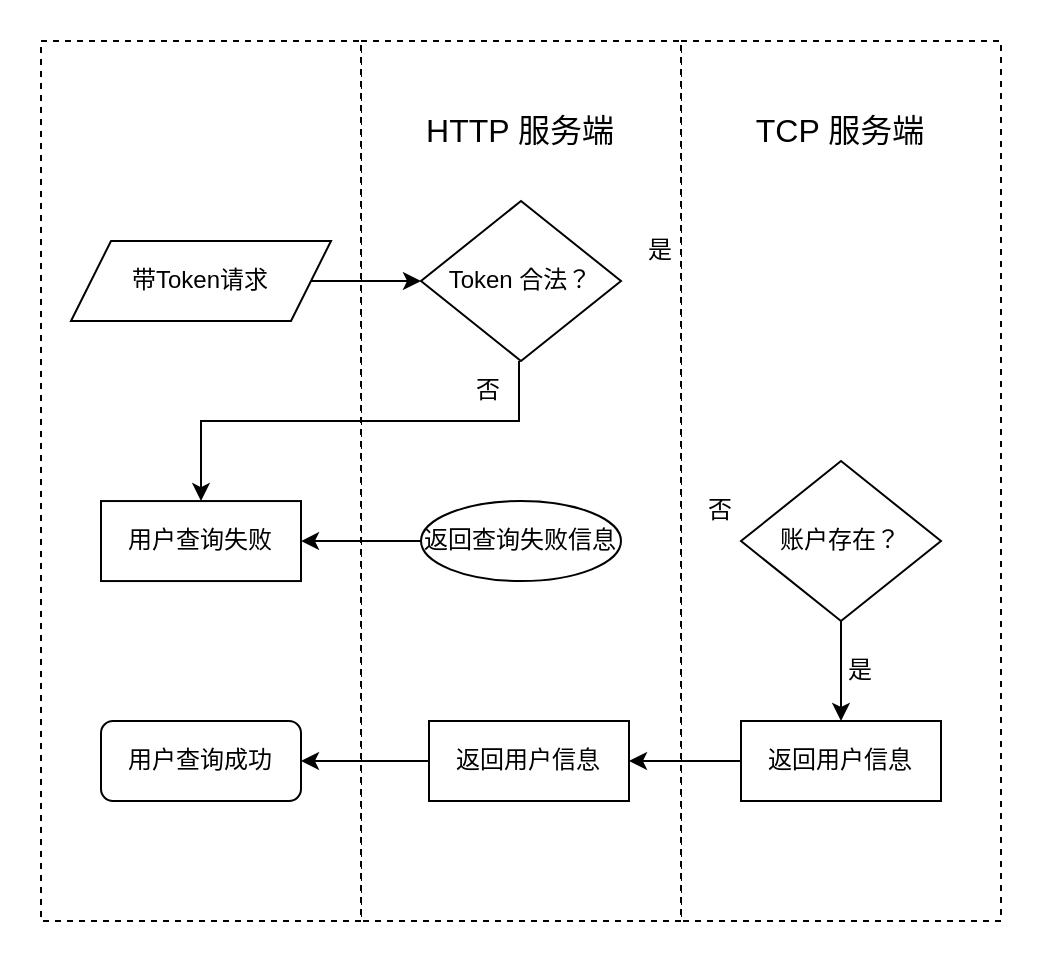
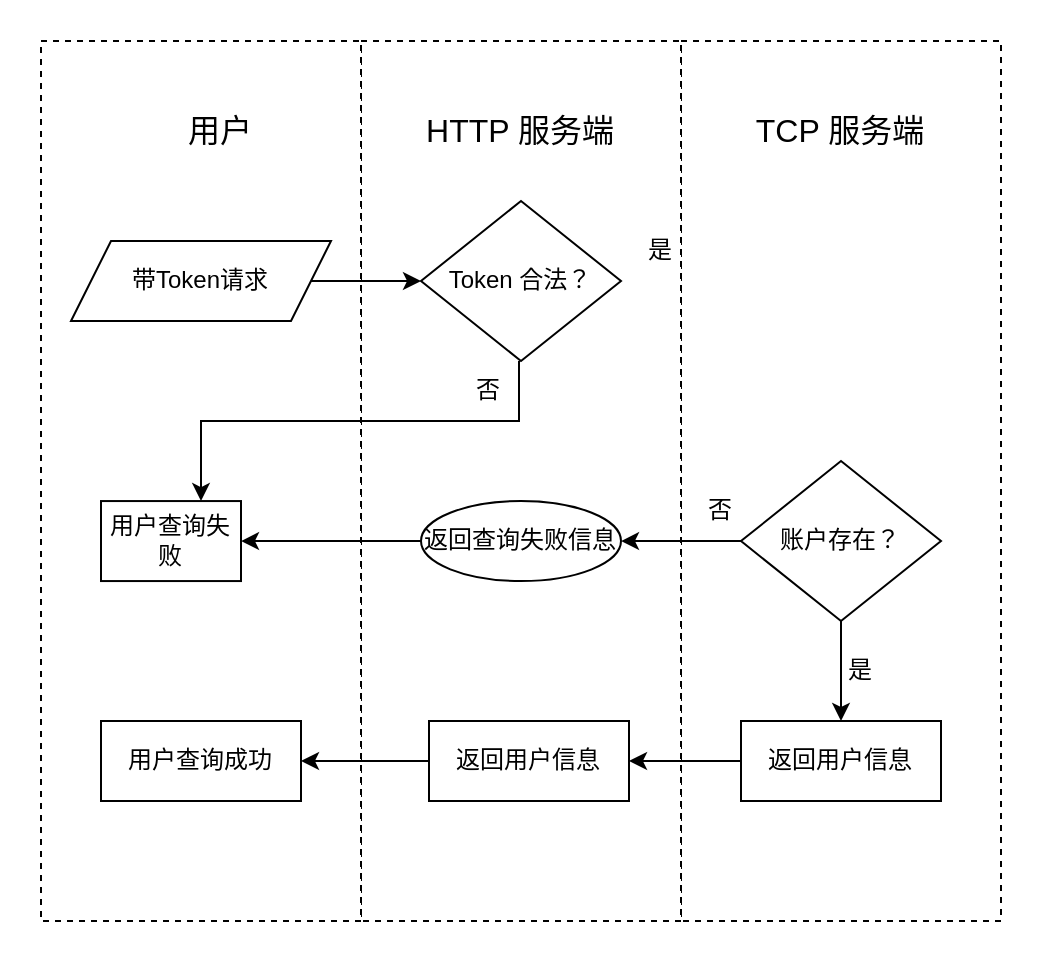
+ <mxCell id="16" value="&lt;font style=&quot;font-size: 16px;&quot;&gt;用户&lt;/font&gt;" style="text;html=1;strokeColor=none;fillColor=none;align=center;verticalAlign=middle;whiteSpace=wrap;rounded=0;" parent="1" vertex="1"><mxGeometry x="80" y="50" width="60" height="30" as="geometry" /></mxCell>
- <mxCell id="21" value="用户查询失败" style="rounded=0;whiteSpace=wrap;html=1;" parent="1" vertex="1"><mxGeometry x="50" y="250.03" width="100" height="40" as="geometry" /></mxCell>
+ <mxCell id="21" value="用户查询失败" style="rounded=0;whiteSpace=wrap;html=1;" parent="1" vertex="1"><mxGeometry x="50" y="250.03" width="70" height="40" as="geometry" /></mxCell>
+ <mxCell id="7" value="" style="edgeStyle=orthogonalEdgeStyle;rounded=0;orthogonalLoop=1;jettySize=auto;html=1;entryX=1;entryY=0.5;entryDx=0;entryDy=0;" parent="1" source="9" target="12" edge="1"><mxGeometry relative="1" as="geometry"><mxPoint x="310" y="220" as="targetPoint" /></mxGeometry></mxCell>
- <mxCell id="19" value="用户查询成功" style="whiteSpace=wrap;html=1;rounded=1;" parent="1" vertex="1"><mxGeometry x="50" y="360" width="100" height="40" as="geometry" /></mxCell>
+ <mxCell id="19" value="用户查询成功" style="rounded=0;whiteSpace=wrap;html=1;" parent="1" vertex="1"><mxGeometry x="50" y="360" width="100" height="40" as="geometry" /></mxCell>
